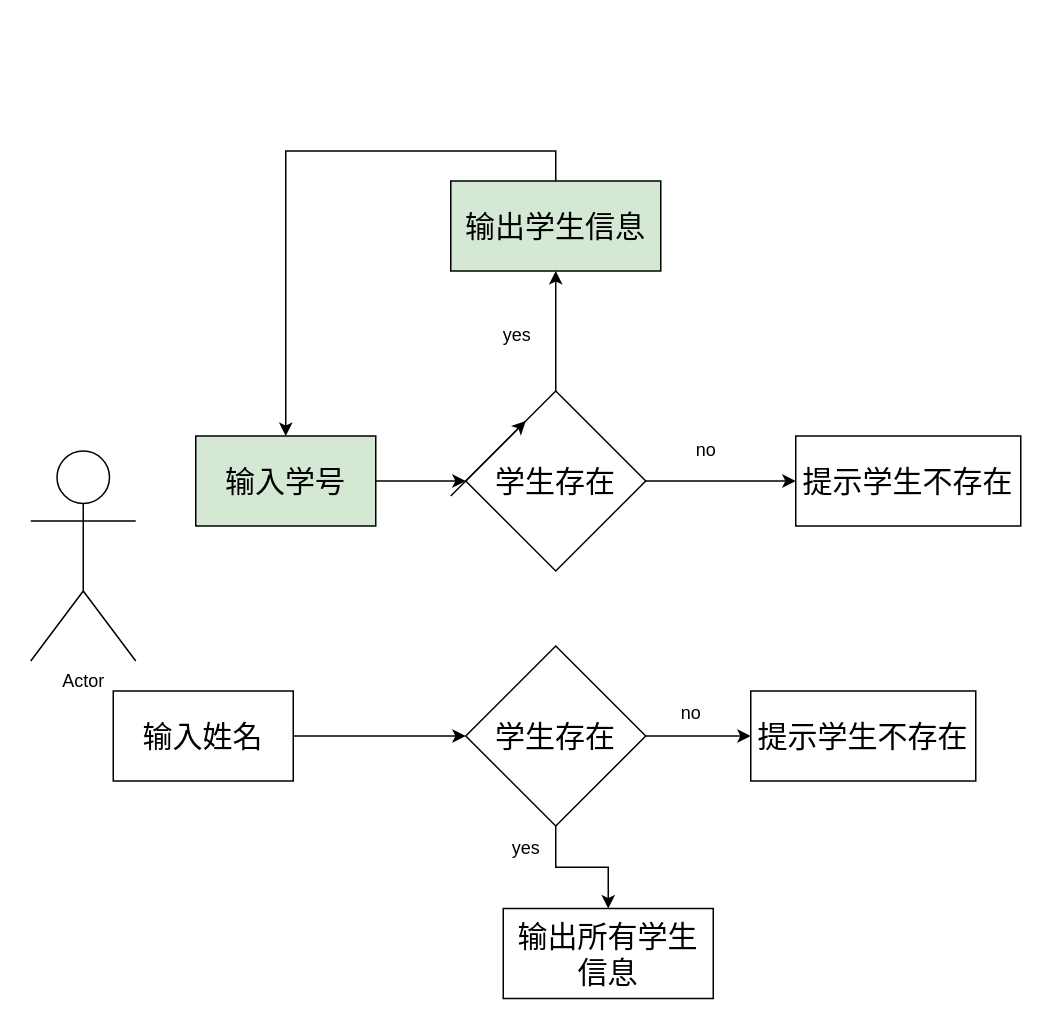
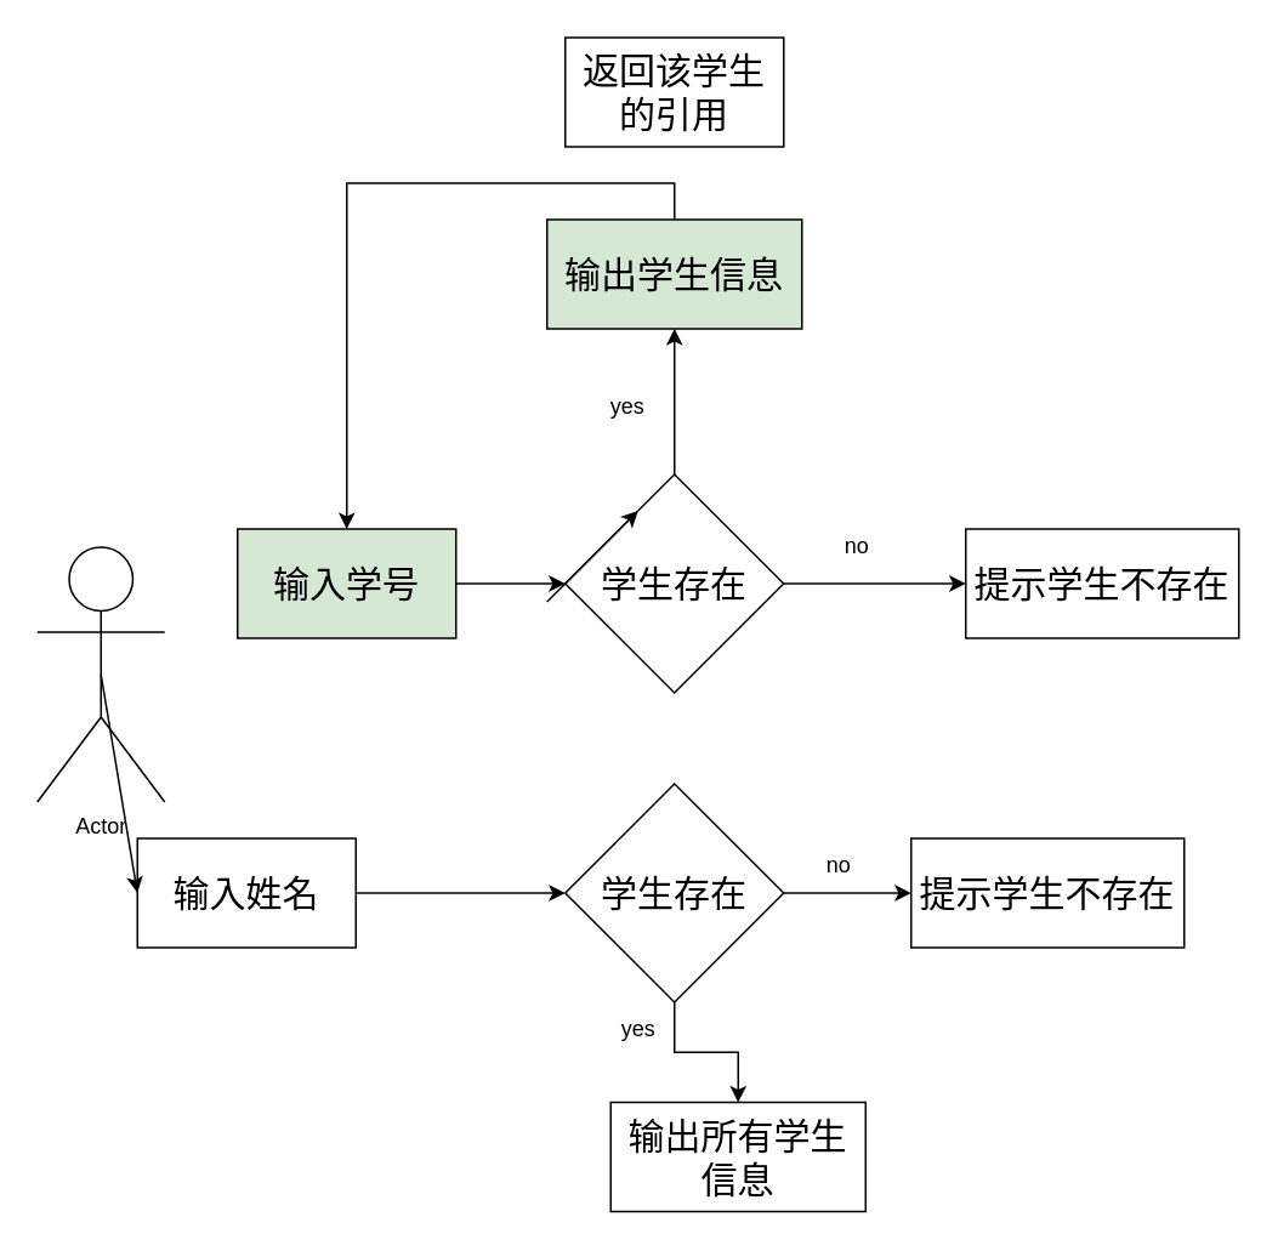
+ <mxCell id="24" value="&lt;font style=&quot;font-size: 20px;&quot;&gt;返回该学生的引用&lt;/font&gt;" style="rounded=0;whiteSpace=wrap;html=1;" vertex="1" parent="1"><mxGeometry x="310" y="20" width="120" height="60" as="geometry" /></mxCell>
+ <mxCell id="5" value="" style="endArrow=classic;html=1;rounded=0;exitX=0.5;exitY=0.5;exitDx=0;exitDy=0;exitPerimeter=0;entryX=0;entryY=0.5;entryDx=0;entryDy=0;" parent="1" source="2" target="4" edge="1"><mxGeometry width="50" height="50" relative="1" as="geometry"><mxPoint x="300" y="430" as="sourcePoint" /><mxPoint x="350" y="380" as="targetPoint" /></mxGeometry></mxCell>
